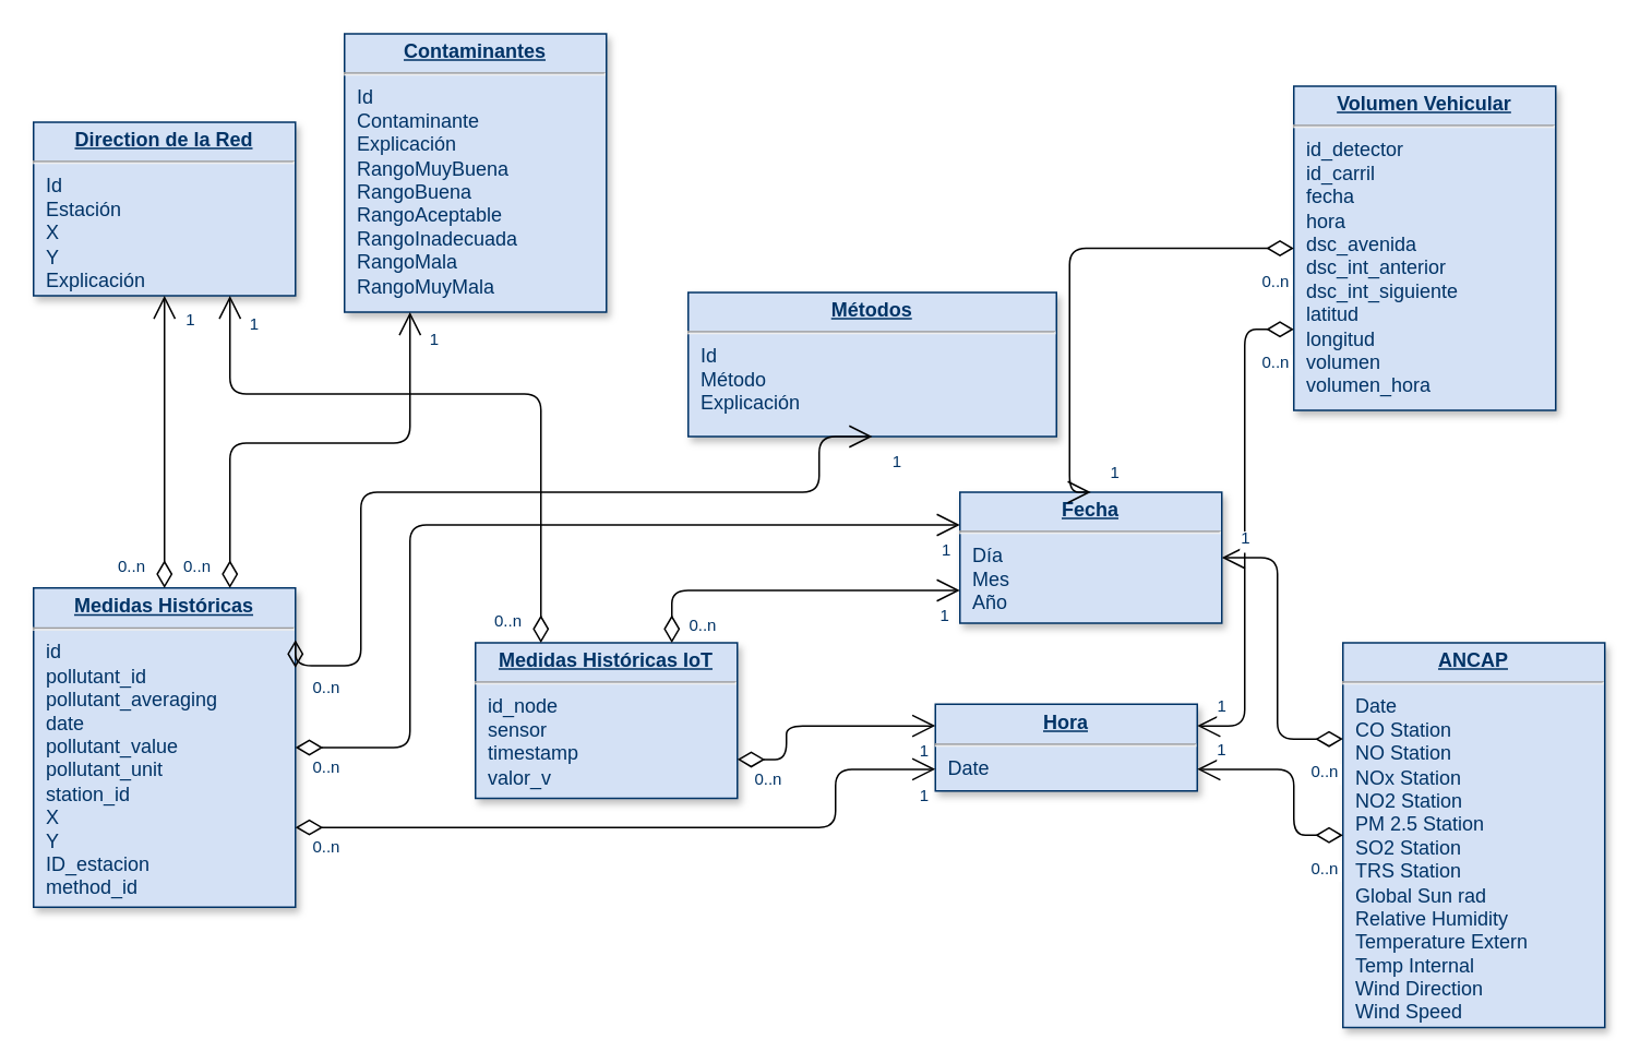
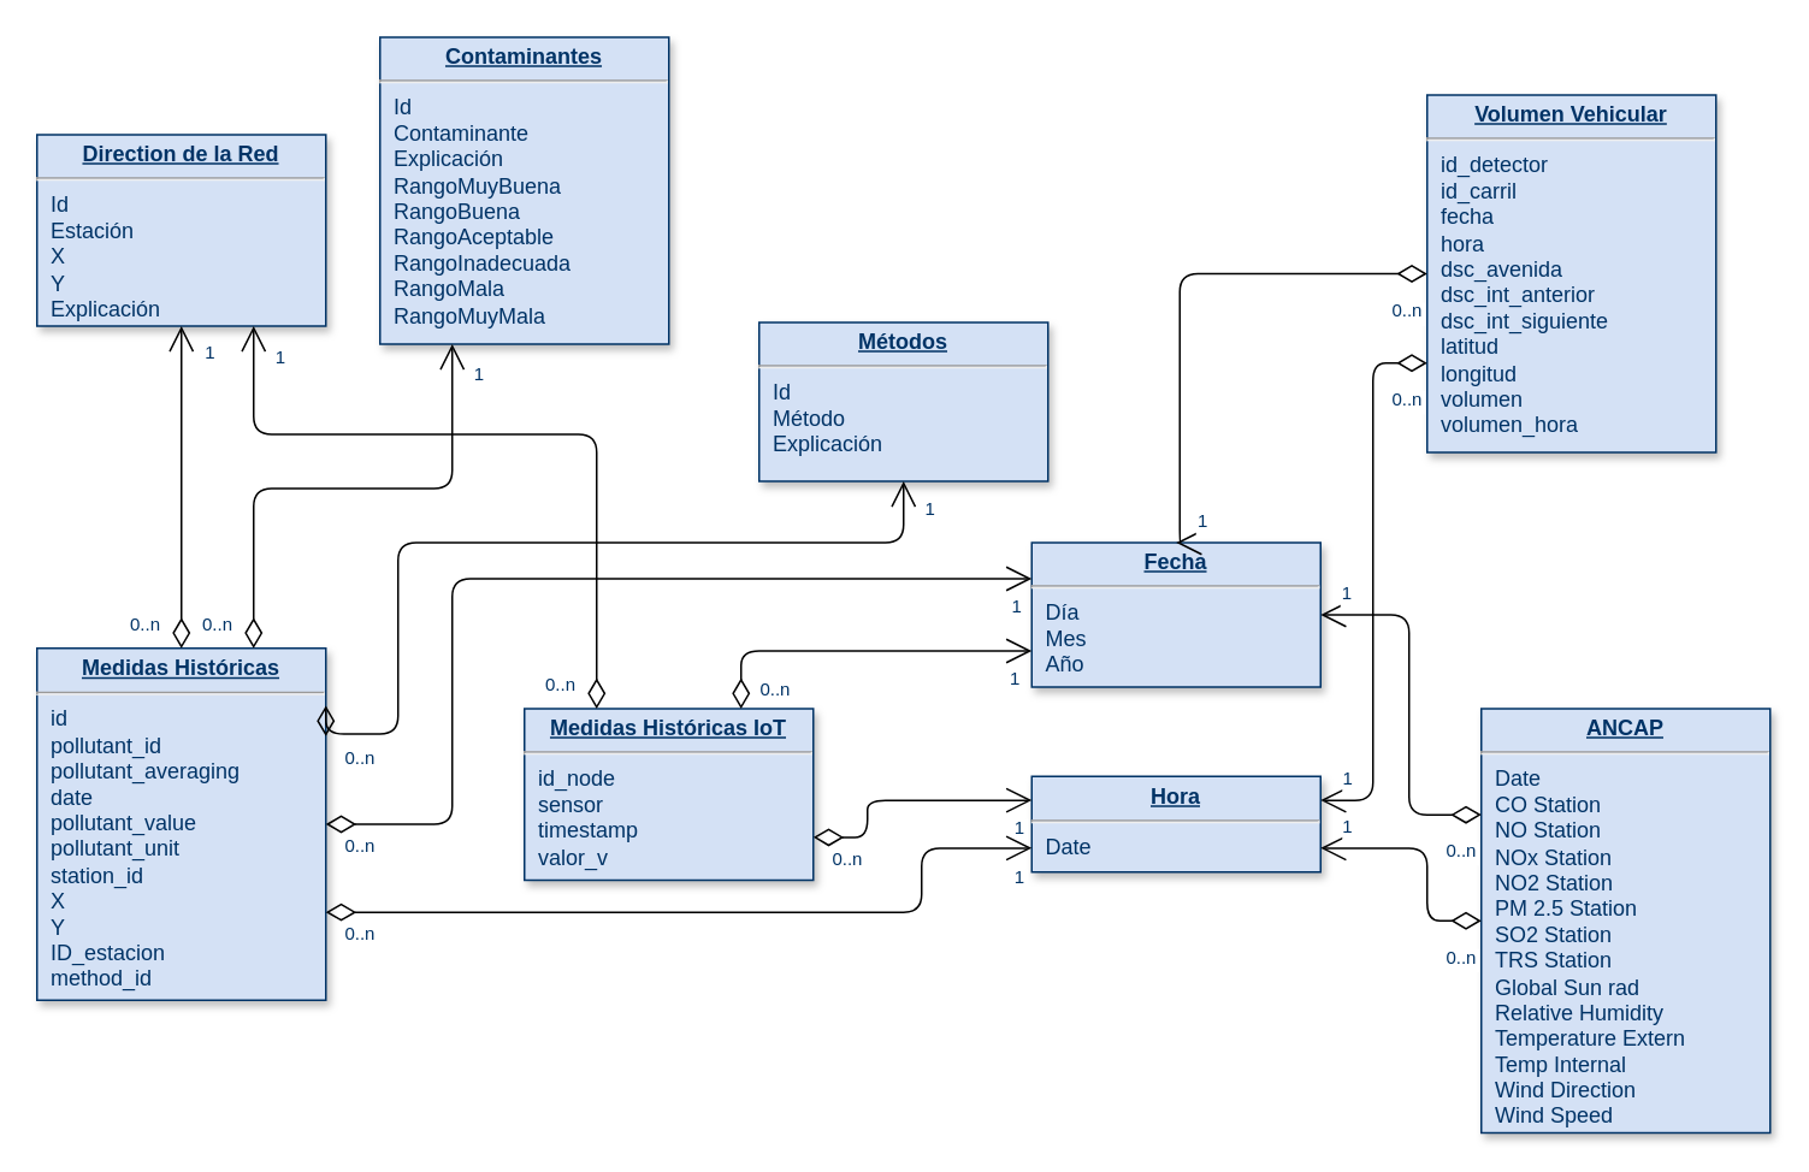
- <mxCell id="5" value="&lt;p style=&quot;margin: 0px ; margin-top: 4px ; text-align: center ; text-decoration: underline&quot;&gt;&lt;strong&gt;Métodos&lt;/strong&gt;&lt;/p&gt;&lt;hr&gt;&lt;p style=&quot;margin: 0px 0px 0px 8px&quot;&gt;Id&lt;br&gt;Método&lt;/p&gt;&lt;p style=&quot;margin: 0px 0px 0px 8px&quot;&gt;Explicación&lt;/p&gt;" style="verticalAlign=top;align=left;overflow=fill;fontSize=12;fontFamily=Helvetica;html=1;strokeColor=#003366;shadow=1;fillColor=#D4E1F5;fontColor=#003366" parent="1" vertex="1"><mxGeometry x="420" y="178" width="225" height="88" as="geometry" /></mxCell>
+ <mxCell id="5" value="&lt;p style=&quot;margin: 0px ; margin-top: 4px ; text-align: center ; text-decoration: underline&quot;&gt;&lt;strong&gt;Métodos&lt;/strong&gt;&lt;/p&gt;&lt;hr&gt;&lt;p style=&quot;margin: 0px 0px 0px 8px&quot;&gt;Id&lt;br&gt;Método&lt;/p&gt;&lt;p style=&quot;margin: 0px 0px 0px 8px&quot;&gt;Explicación&lt;/p&gt;" style="verticalAlign=top;align=left;overflow=fill;fontSize=12;fontFamily=Helvetica;html=1;strokeColor=#003366;shadow=1;fillColor=#D4E1F5;fontColor=#003366" parent="1" vertex="1"><mxGeometry x="420" y="178" width="160" height="88" as="geometry" /></mxCell>
- <mxCell id="20" value="&lt;p style=&quot;margin: 0px ; margin-top: 4px ; text-align: center ; text-decoration: underline&quot;&gt;&lt;strong&gt;Fecha&lt;/strong&gt;&lt;/p&gt;&lt;hr&gt;&lt;p style=&quot;margin: 0px 0px 0px 8px&quot;&gt;Día&lt;br&gt;&lt;/p&gt;&lt;p style=&quot;margin: 0px 0px 0px 8px&quot;&gt;Mes&lt;/p&gt;&lt;p style=&quot;margin: 0px 0px 0px 8px&quot;&gt;Año&lt;/p&gt;" style="verticalAlign=top;align=left;overflow=fill;fontSize=12;fontFamily=Helvetica;html=1;strokeColor=#003366;shadow=1;fillColor=#D4E1F5;fontColor=#003366" parent="1" vertex="1"><mxGeometry x="586" y="300" width="160" height="80" as="geometry" /></mxCell>
+ <mxCell id="20" value="&lt;p style=&quot;margin: 0px ; margin-top: 4px ; text-align: center ; text-decoration: underline&quot;&gt;&lt;strong&gt;Fecha&lt;/strong&gt;&lt;/p&gt;&lt;hr&gt;&lt;p style=&quot;margin: 0px 0px 0px 8px&quot;&gt;Día&lt;br&gt;&lt;/p&gt;&lt;p style=&quot;margin: 0px 0px 0px 8px&quot;&gt;Mes&lt;/p&gt;&lt;p style=&quot;margin: 0px 0px 0px 8px&quot;&gt;Año&lt;/p&gt;" style="verticalAlign=top;align=left;overflow=fill;fontSize=12;fontFamily=Helvetica;html=1;strokeColor=#003366;shadow=1;fillColor=#D4E1F5;fontColor=#003366" parent="1" vertex="1"><mxGeometry x="571" y="300" width="160" height="80" as="geometry" /></mxCell>
